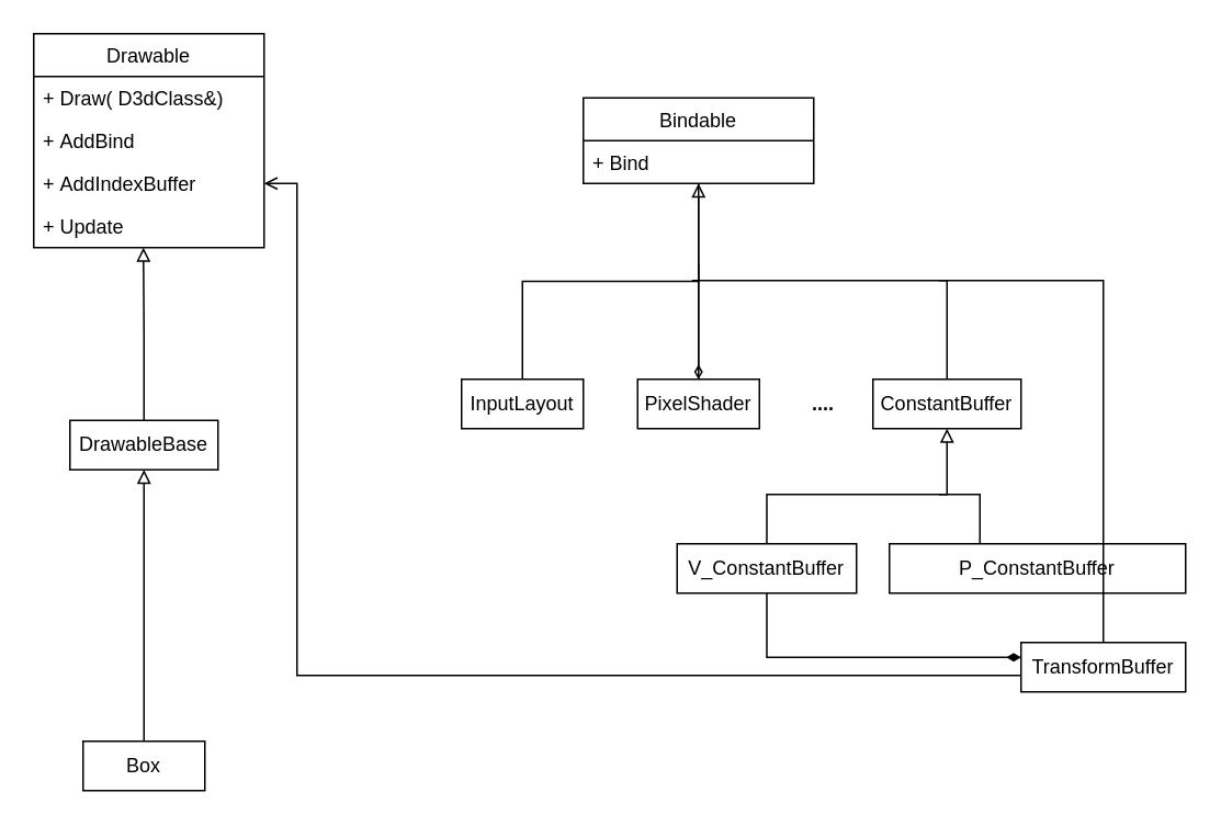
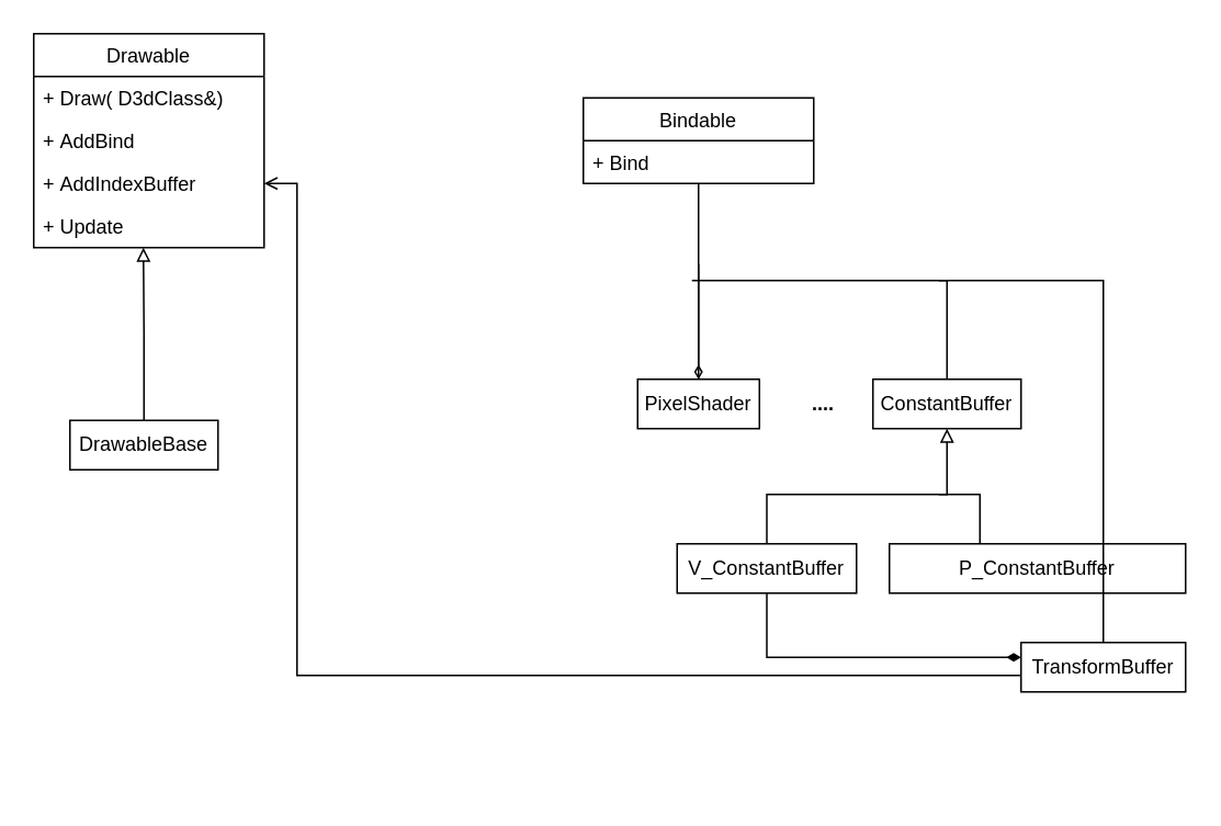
- <mxCell id="8" value="" style="edgeStyle=orthogonalEdgeStyle;rounded=0;orthogonalLoop=1;jettySize=auto;html=1;startArrow=block;startFill=0;endArrow=none;endFill=0;" edge="1" parent="1" source="9" target="11"><mxGeometry relative="1" as="geometry" /></mxCell>
- <mxCell id="11" value="InputLayout" style="whiteSpace=wrap;html=1;fontStyle=0;fillColor=none;startSize=26;" vertex="1" parent="1"><mxGeometry x="280" y="230" width="74" height="30" as="geometry" /></mxCell>
- <mxCell id="25" style="edgeStyle=orthogonalEdgeStyle;rounded=0;orthogonalLoop=1;jettySize=auto;html=1;entryX=0.5;entryY=1;entryDx=0;entryDy=0;startArrow=none;startFill=0;endArrow=block;endFill=0;" edge="1" parent="1" source="26" target="28"><mxGeometry relative="1" as="geometry" /></mxCell>
- <mxCell id="26" value="Box" style="whiteSpace=wrap;html=1;fontStyle=0;fillColor=none;startSize=26;" vertex="1" parent="1"><mxGeometry x="50" y="450" width="74" height="30" as="geometry" /></mxCell>
